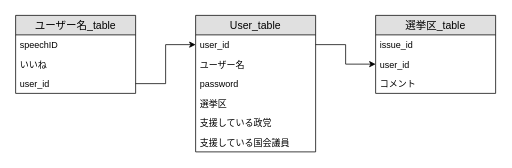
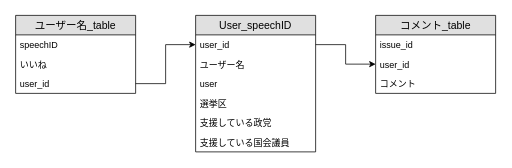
- <mxCell id="2" value="User_table" style="swimlane;fontStyle=0;childLayout=stackLayout;horizontal=1;startSize=26;fillColor=#e0e0e0;horizontalStack=0;resizeParent=1;resizeParentMax=0;resizeLast=0;collapsible=1;marginBottom=0;swimlaneFillColor=#ffffff;align=center;fontSize=14;" vertex="1" parent="1"><mxGeometry x="260" y="20" width="160" height="182" as="geometry" /></mxCell>
+ <mxCell id="2" value="User_speechID" style="swimlane;fontStyle=0;childLayout=stackLayout;horizontal=1;startSize=26;fillColor=#e0e0e0;horizontalStack=0;resizeParent=1;resizeParentMax=0;resizeLast=0;collapsible=1;marginBottom=0;swimlaneFillColor=#ffffff;align=center;fontSize=14;" vertex="1" parent="1"><mxGeometry x="260" y="20" width="160" height="182" as="geometry" /></mxCell>
- <mxCell id="13" value="選挙区_table" style="swimlane;fontStyle=0;childLayout=stackLayout;horizontal=1;startSize=26;fillColor=#e0e0e0;horizontalStack=0;resizeParent=1;resizeParentMax=0;resizeLast=0;collapsible=1;marginBottom=0;swimlaneFillColor=#ffffff;align=center;fontSize=14;" vertex="1" parent="1"><mxGeometry x="500" y="20" width="160" height="104" as="geometry" /></mxCell>
+ <mxCell id="13" value="コメント_table" style="swimlane;fontStyle=0;childLayout=stackLayout;horizontal=1;startSize=26;fillColor=#e0e0e0;horizontalStack=0;resizeParent=1;resizeParentMax=0;resizeLast=0;collapsible=1;marginBottom=0;swimlaneFillColor=#ffffff;align=center;fontSize=14;" vertex="1" parent="1"><mxGeometry x="500" y="20" width="160" height="104" as="geometry" /></mxCell>
- <mxCell id="5" value="password" style="text;strokeColor=none;fillColor=none;spacingLeft=4;spacingRight=4;overflow=hidden;rotatable=0;points=[[0,0.5],[1,0.5]];portConstraint=eastwest;fontSize=12;" vertex="1" parent="2"><mxGeometry y="78" width="160" height="26" as="geometry" /></mxCell>
+ <mxCell id="5" value="user" style="text;strokeColor=none;fillColor=none;spacingLeft=4;spacingRight=4;overflow=hidden;rotatable=0;points=[[0,0.5],[1,0.5]];portConstraint=eastwest;fontSize=12;" vertex="1" parent="2"><mxGeometry y="78" width="160" height="26" as="geometry" /></mxCell>
